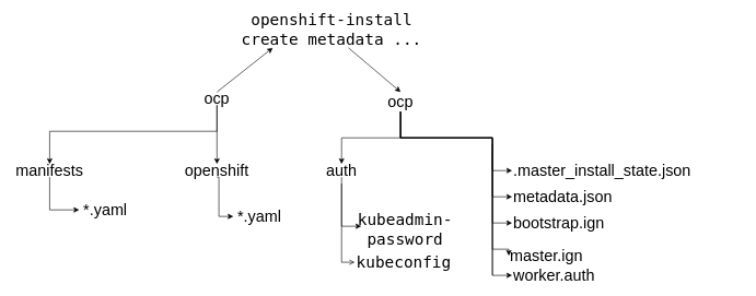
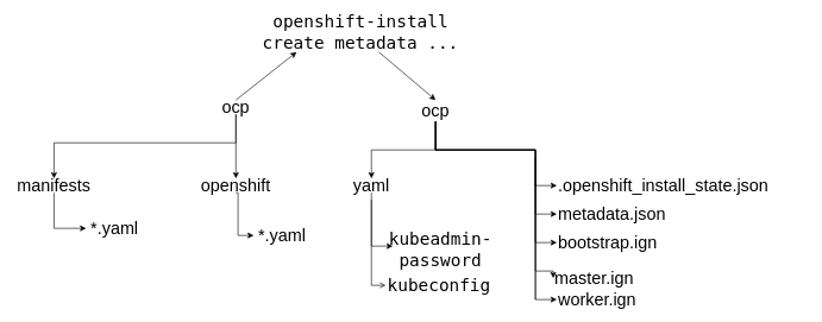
- <mxCell id="15" value="&lt;font style=&quot;font-size: 24px&quot;&gt;auth&lt;/font&gt;" style="text;html=1;strokeColor=none;fillColor=none;align=center;verticalAlign=middle;whiteSpace=wrap;rounded=0;" vertex="1" parent="1"><mxGeometry x="500" y="250" width="40" height="20" as="geometry" /></mxCell>
+ <mxCell id="15" value="&lt;font style=&quot;font-size: 24px&quot;&gt;yaml&lt;/font&gt;" style="text;html=1;strokeColor=none;fillColor=none;align=center;verticalAlign=middle;whiteSpace=wrap;rounded=0;" vertex="1" parent="1"><mxGeometry x="500" y="250" width="40" height="20" as="geometry" /></mxCell>
- <mxCell id="21" value="&lt;font style=&quot;font-size: 24px&quot;&gt;.master_install_state.json&lt;/font&gt;" style="text;html=1;strokeColor=none;fillColor=none;align=left;verticalAlign=middle;whiteSpace=wrap;rounded=0;" vertex="1" parent="1"><mxGeometry x="780" y="250" width="350" height="20" as="geometry" /></mxCell>
+ <mxCell id="21" value="&lt;font style=&quot;font-size: 24px&quot;&gt;.openshift_install_state.json&lt;/font&gt;" style="text;html=1;strokeColor=none;fillColor=none;align=left;verticalAlign=middle;whiteSpace=wrap;rounded=0;" vertex="1" parent="1"><mxGeometry x="780" y="250" width="350" height="20" as="geometry" /></mxCell>
- <mxCell id="25" value="&lt;font style=&quot;font-size: 24px&quot;&gt;worker.auth&lt;/font&gt;" style="text;html=1;strokeColor=none;fillColor=none;align=left;verticalAlign=middle;whiteSpace=wrap;rounded=0;" vertex="1" parent="1"><mxGeometry x="780" y="410" width="260" height="20" as="geometry" /></mxCell>
+ <mxCell id="25" value="&lt;font style=&quot;font-size: 24px&quot;&gt;worker.ign&lt;/font&gt;" style="text;html=1;strokeColor=none;fillColor=none;align=left;verticalAlign=middle;whiteSpace=wrap;rounded=0;" vertex="1" parent="1"><mxGeometry x="780" y="410" width="260" height="20" as="geometry" /></mxCell>
